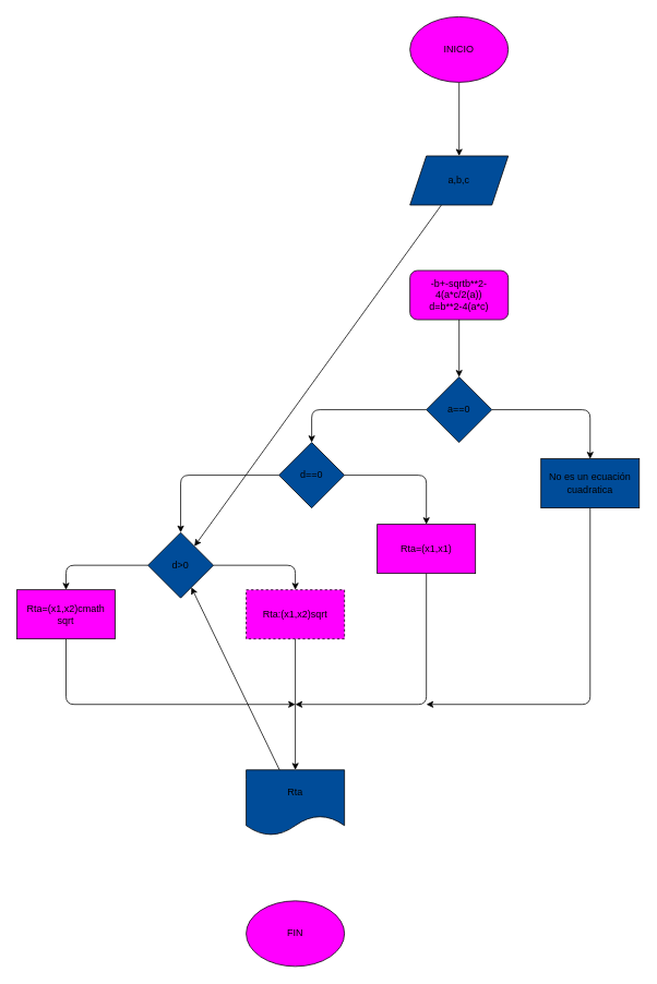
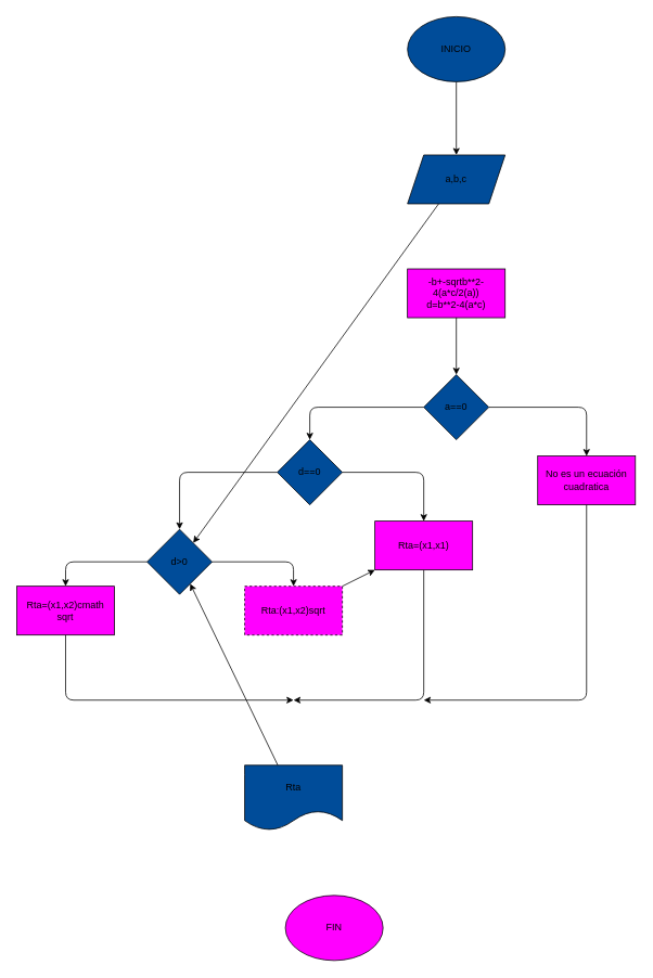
- <mxCell id="3" value="INICIO" style="ellipse;whiteSpace=wrap;html=1;fillColor=#FF00FF;" vertex="1" parent="1"><mxGeometry x="500" y="20" width="120" height="80" as="geometry" /></mxCell>
+ <mxCell id="3" value="INICIO" style="ellipse;whiteSpace=wrap;html=1;fillColor=#004c99;" vertex="1" parent="1"><mxGeometry x="500" y="20" width="120" height="80" as="geometry" /></mxCell>
- <mxCell id="7" value="-b+-sqrtb**2-4(a*c/2(a))&lt;br&gt;d=b**2-4(a*c)" style="whiteSpace=wrap;html=1;fillColor=#FF00FF;rounded=1;" vertex="1" parent="1"><mxGeometry x="500" y="330" width="120" height="60" as="geometry" /></mxCell>
+ <mxCell id="7" value="-b+-sqrtb**2-4(a*c/2(a))&lt;br&gt;d=b**2-4(a*c)" style="whiteSpace=wrap;html=1;fillColor=#FF00FF;" vertex="1" parent="1"><mxGeometry x="500" y="330" width="120" height="60" as="geometry" /></mxCell>
- <mxCell id="12" value="No es un ecuación cuadratica" style="whiteSpace=wrap;html=1;fillColor=#004c99;" vertex="1" parent="1"><mxGeometry x="660" y="560" width="120" height="60" as="geometry" /></mxCell>
+ <mxCell id="12" value="No es un ecuación cuadratica" style="whiteSpace=wrap;html=1;fillColor=#FF00FF;" vertex="1" parent="1"><mxGeometry x="660" y="560" width="120" height="60" as="geometry" /></mxCell>
- <mxCell id="21" value="" style="edgeStyle=none;html=1;" edge="1" parent="1" source="22" target="26"><mxGeometry relative="1" as="geometry" /></mxCell>
+ <mxCell id="21" value="" style="edgeStyle=none;html=1;" edge="1" parent="1" source="22" target="17"><mxGeometry relative="1" as="geometry" /></mxCell>
- <mxCell id="27" value="FIN" style="ellipse;whiteSpace=wrap;html=1;fillColor=#FF00FF;" vertex="1" parent="1"><mxGeometry x="300" y="1100" width="120" height="80" as="geometry" /></mxCell>
+ <mxCell id="27" value="FIN" style="ellipse;whiteSpace=wrap;html=1;fillColor=#FF00FF;" vertex="1" parent="1"><mxGeometry x="350" y="1100" width="120" height="80" as="geometry" /></mxCell>
